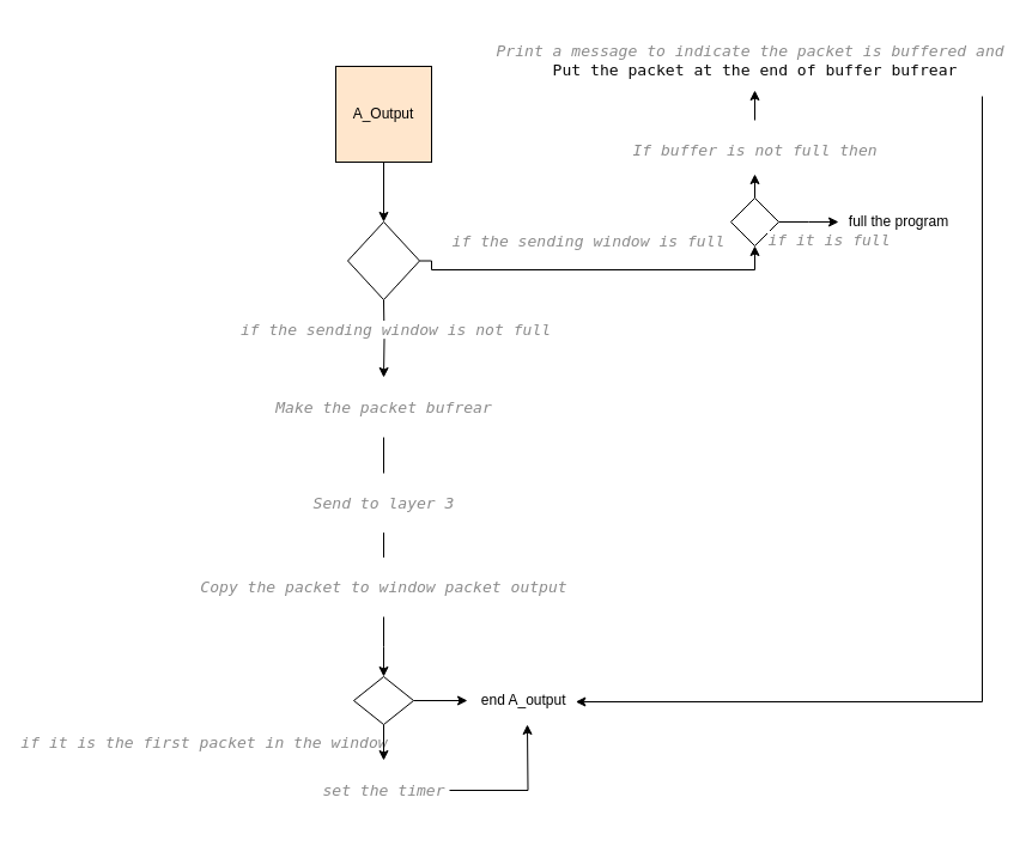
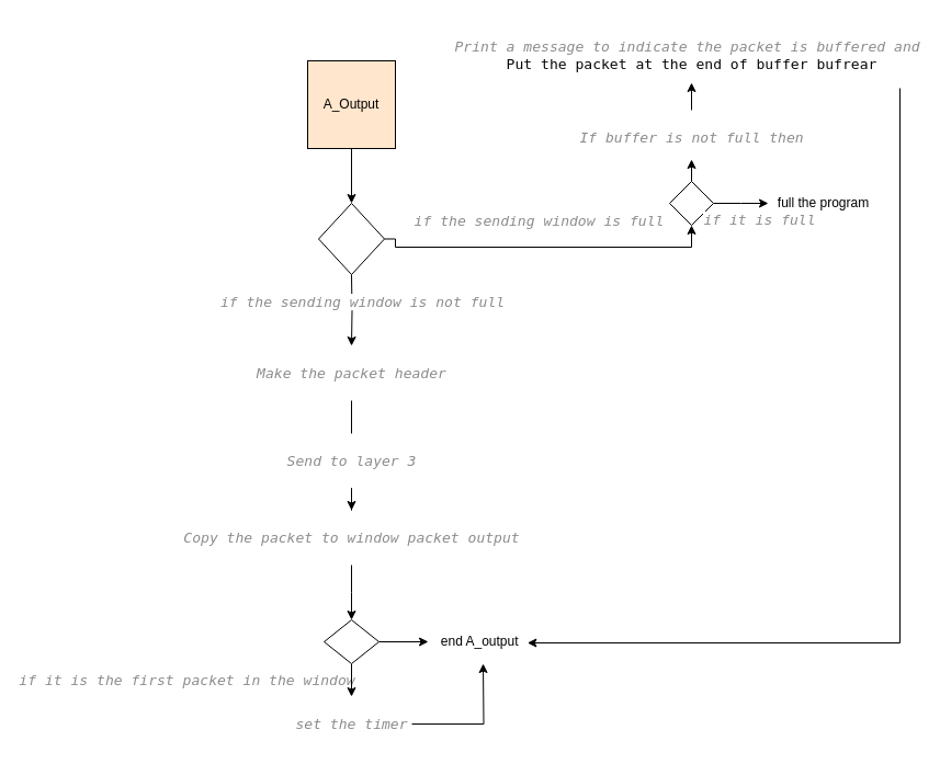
- <mxCell id="7" value="&lt;pre style=&quot;background-color: #ffffff ; color: #080808 ; font-family: &amp;#34;jetbrains mono&amp;#34; , monospace ; font-size: 9.8pt&quot;&gt;&lt;span style=&quot;color: #8c8c8c ; font-style: italic&quot;&gt;Make the packet bufrear&lt;/span&gt;&lt;/pre&gt;" style="text;html=1;align=center;verticalAlign=middle;resizable=0;points=[];autosize=1;strokeColor=none;fillColor=none;" vertex="1" parent="1"><mxGeometry x="235" y="315" width="170" height="50" as="geometry" /></mxCell>
+ <mxCell id="7" value="&lt;pre style=&quot;background-color: #ffffff ; color: #080808 ; font-family: &amp;#34;jetbrains mono&amp;#34; , monospace ; font-size: 9.8pt&quot;&gt;&lt;span style=&quot;color: #8c8c8c ; font-style: italic&quot;&gt;Make the packet header&lt;/span&gt;&lt;/pre&gt;" style="text;html=1;align=center;verticalAlign=middle;resizable=0;points=[];autosize=1;strokeColor=none;fillColor=none;" vertex="1" parent="1"><mxGeometry x="235" y="315" width="170" height="50" as="geometry" /></mxCell>
- <mxCell id="8" value="" style="edgeStyle=orthogonalEdgeStyle;rounded=0;orthogonalLoop=1;jettySize=auto;html=1;endArrow=none;" edge="1" parent="1" source="9" target="11"><mxGeometry relative="1" as="geometry" /></mxCell>
+ <mxCell id="8" value="" style="edgeStyle=orthogonalEdgeStyle;rounded=0;orthogonalLoop=1;jettySize=auto;html=1;" edge="1" parent="1" source="9" target="11"><mxGeometry relative="1" as="geometry" /></mxCell>
